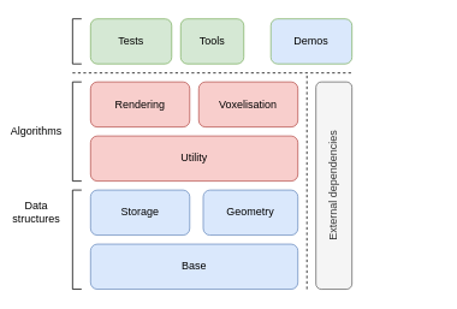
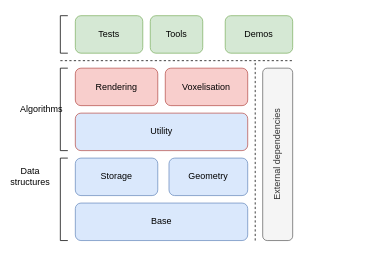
- <mxCell id="10" value="Demos" style="rounded=1;whiteSpace=wrap;html=1;fillColor=#dae8fc;strokeColor=#82b366;" parent="1" vertex="1"><mxGeometry x="300" y="20" width="90" height="50" as="geometry" /></mxCell>
+ <mxCell id="10" value="Demos" style="rounded=1;whiteSpace=wrap;html=1;fillColor=#d5e8d4;strokeColor=#82b366;" parent="1" vertex="1"><mxGeometry x="300" y="20" width="90" height="50" as="geometry" /></mxCell>
- <mxCell id="14" value="Algorithms" style="text;html=1;strokeColor=none;fillColor=none;align=center;verticalAlign=middle;whiteSpace=wrap;rounded=0;" parent="1" vertex="1"><mxGeometry x="20" y="130" width="40" height="30" as="geometry" /></mxCell>
+ <mxCell id="14" value="Algorithms" style="text;html=1;strokeColor=none;fillColor=none;align=center;verticalAlign=middle;whiteSpace=wrap;rounded=0;" parent="1" vertex="1"><mxGeometry x="35" y="130" width="40" height="30" as="geometry" /></mxCell>
- <mxCell id="7" value="Utility" style="rounded=1;whiteSpace=wrap;html=1;fillColor=#f8cecc;strokeColor=#b85450;" parent="1" vertex="1"><mxGeometry x="100" y="150" width="230" height="50" as="geometry" /></mxCell>
+ <mxCell id="7" value="Utility" style="rounded=1;whiteSpace=wrap;html=1;fillColor=#dae8fc;strokeColor=#b85450;" parent="1" vertex="1"><mxGeometry x="100" y="150" width="230" height="50" as="geometry" /></mxCell>
